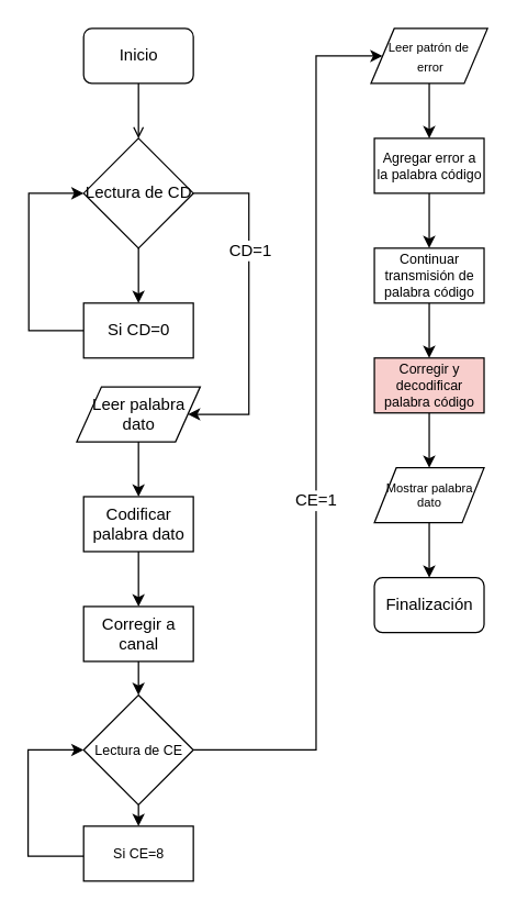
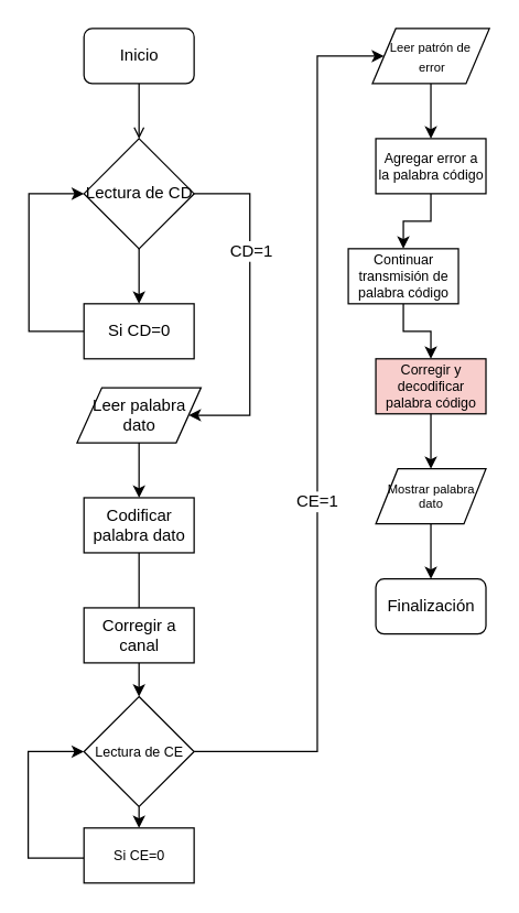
- <mxCell id="27" value="Continuar transmisión de palabra código" style="rounded=0;whiteSpace=wrap;html=1;fontSize=10;" vertex="1" parent="1"><mxGeometry x="272.5" y="180" width="80" height="40" as="geometry" /></mxCell>
+ <mxCell id="27" value="Continuar transmisión de palabra código" style="rounded=0;whiteSpace=wrap;html=1;fontSize=10;" vertex="1" parent="1"><mxGeometry x="252.5" y="180" width="80" height="40" as="geometry" /></mxCell>
- <mxCell id="12" value="" style="edgeStyle=orthogonalEdgeStyle;rounded=0;orthogonalLoop=1;jettySize=auto;html=1;fontSize=12;" edge="1" parent="1" source="13" target="15"><mxGeometry relative="1" as="geometry" /></mxCell>
+ <mxCell id="12" value="" style="edgeStyle=orthogonalEdgeStyle;rounded=0;orthogonalLoop=1;jettySize=auto;html=1;fontSize=12;endArrow=none;" edge="1" parent="1" source="13" target="15"><mxGeometry relative="1" as="geometry" /></mxCell>
- <mxCell id="21" value="Si CE=8" style="rounded=0;whiteSpace=wrap;html=1;fontSize=10;" vertex="1" parent="1"><mxGeometry x="60.5" y="601" width="80" height="40" as="geometry" /></mxCell>
+ <mxCell id="21" value="Si CE=0" style="rounded=0;whiteSpace=wrap;html=1;fontSize=10;" vertex="1" parent="1"><mxGeometry x="60.5" y="601" width="80" height="40" as="geometry" /></mxCell>
